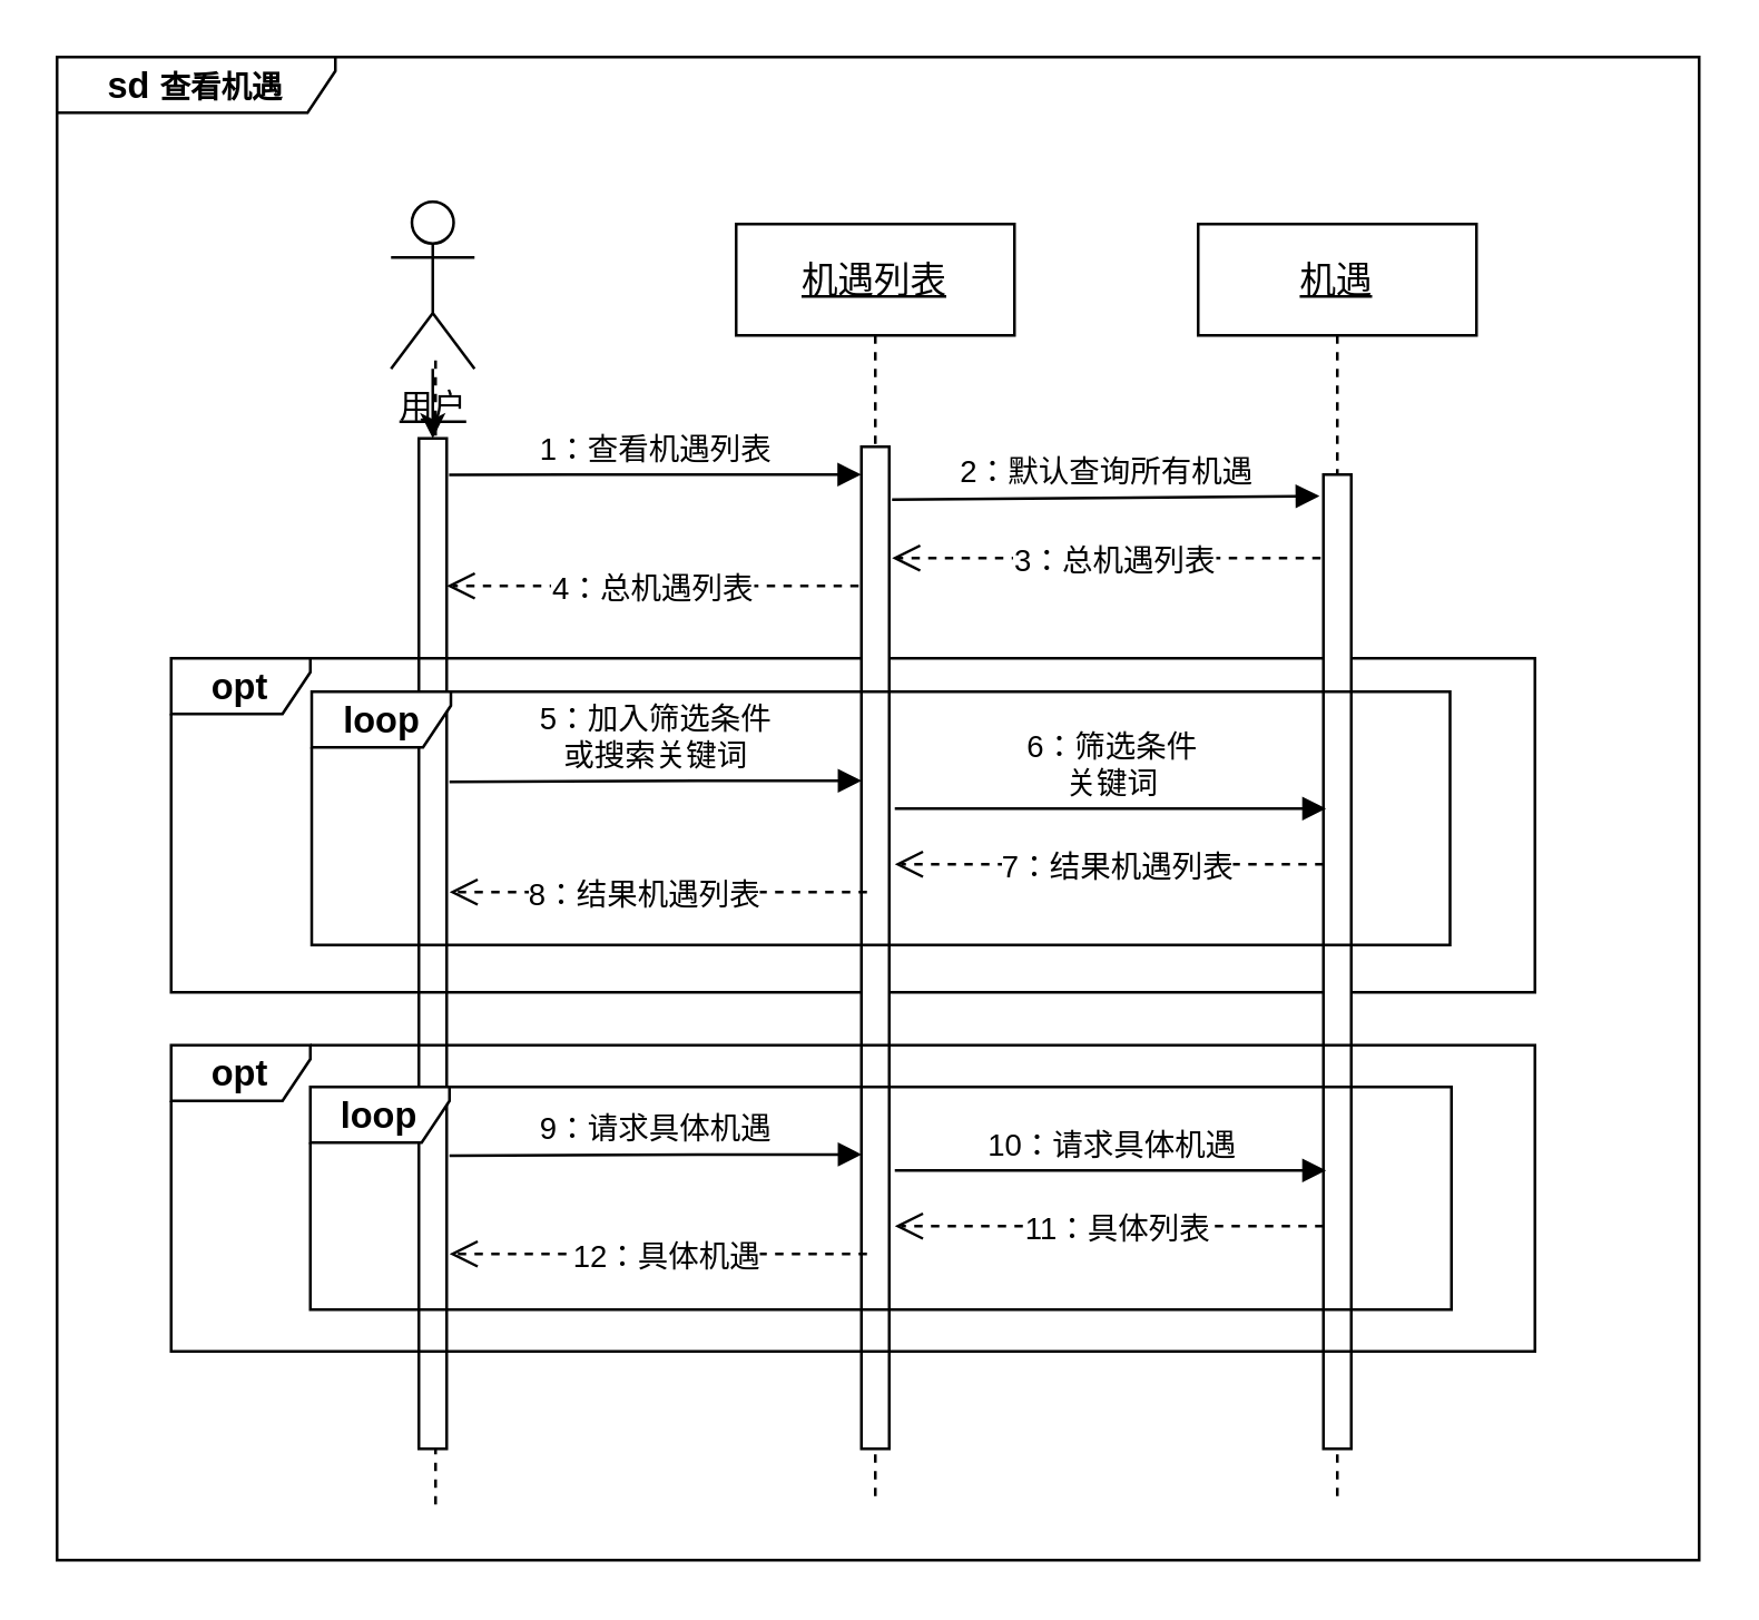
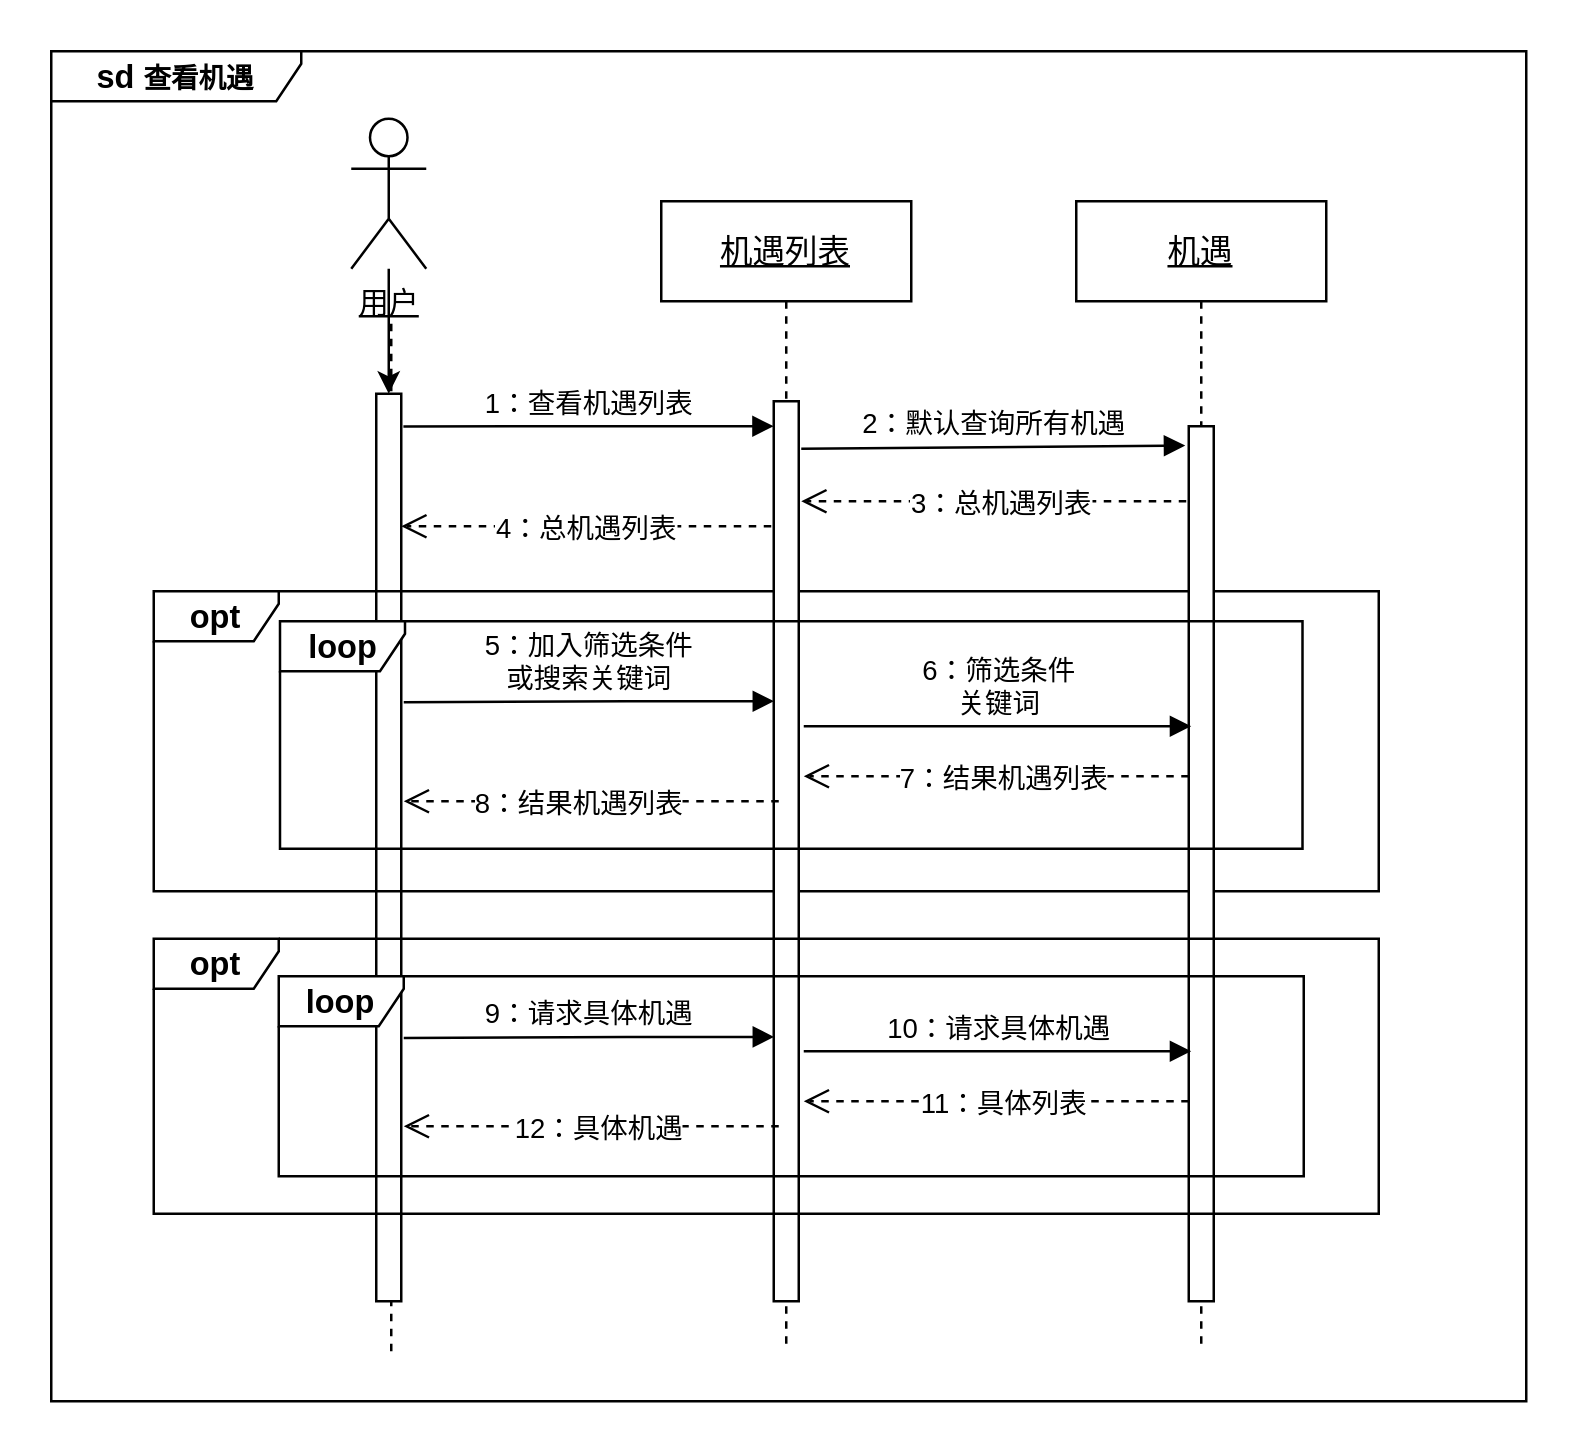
- <mxCell id="8" value="&lt;u&gt;用户&lt;/u&gt;" style="shape=umlActor;verticalLabelPosition=bottom;verticalAlign=top;html=1;" parent="1" vertex="1"><mxGeometry x="140" y="72" width="30" height="60" as="geometry" /></mxCell>
+ <mxCell id="8" value="&lt;u&gt;用户&lt;/u&gt;" style="shape=umlActor;verticalLabelPosition=bottom;verticalAlign=top;html=1;" parent="1" vertex="1"><mxGeometry x="140" y="47" width="30" height="60" as="geometry" /></mxCell>
